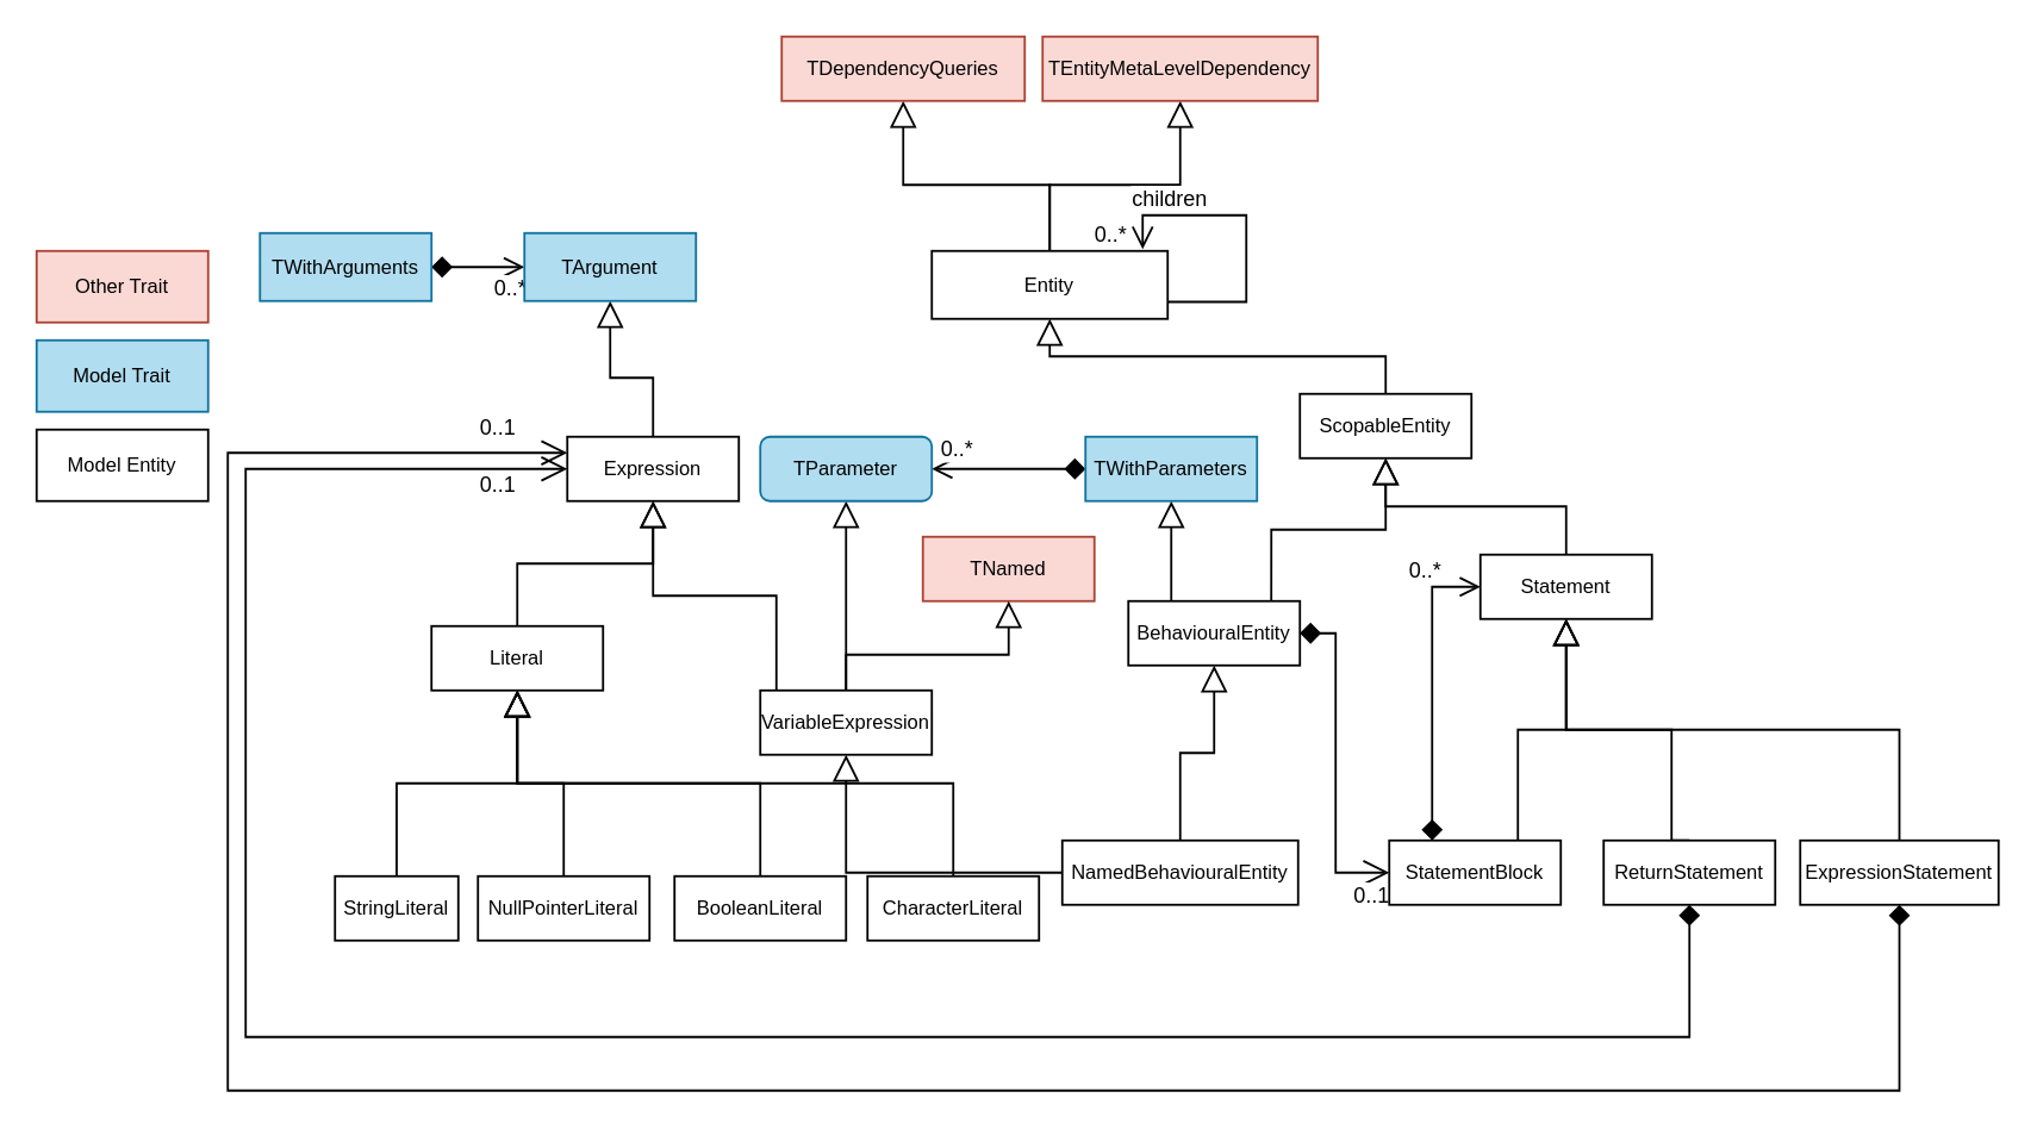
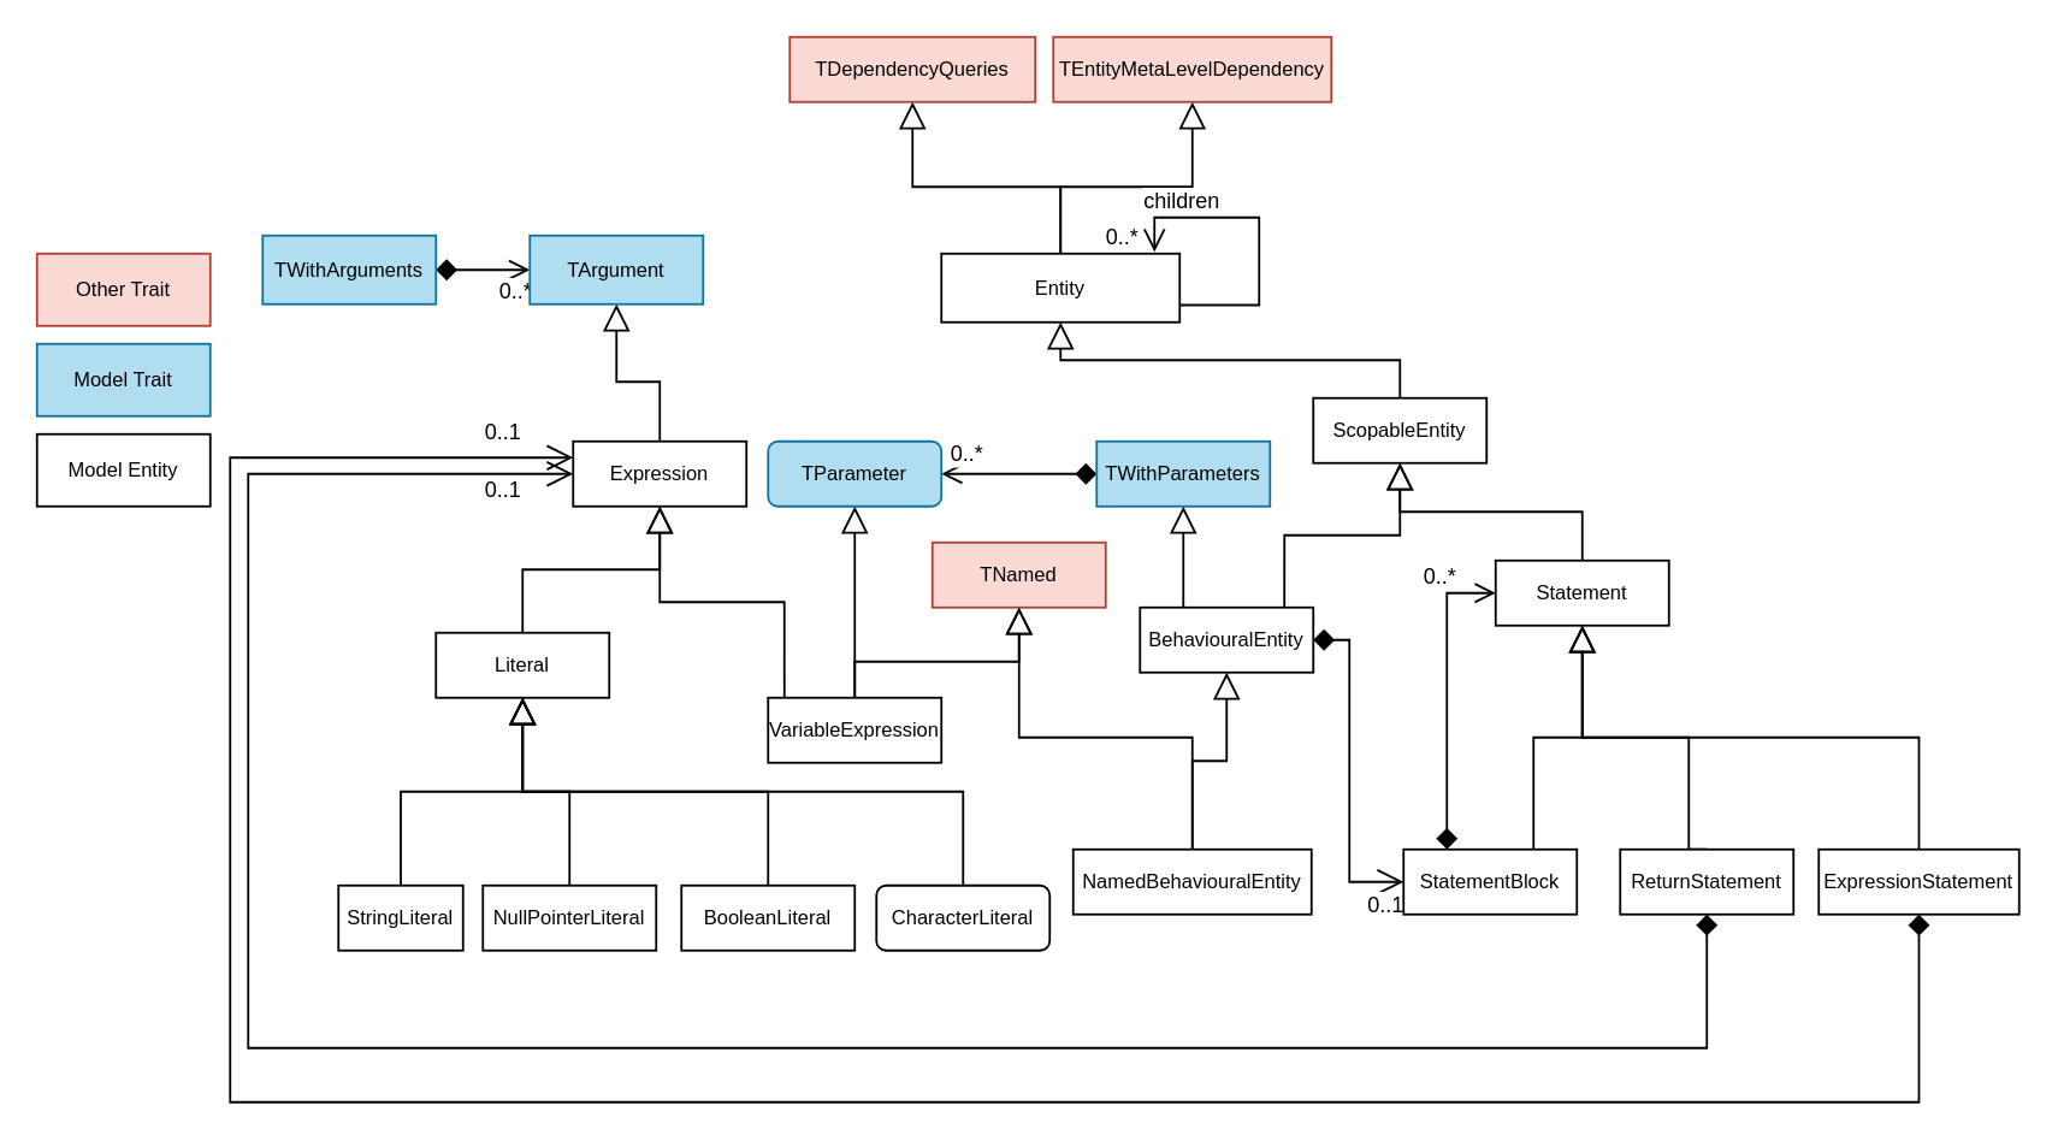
- <mxCell id="28" style="edgeStyle=orthogonalEdgeStyle;rounded=0;orthogonalLoop=1;jettySize=auto;html=1;endArrow=block;endFill=0;endSize=12;strokeWidth=1.2;" edge="1" parent="1" source="29" target="40"><mxGeometry relative="1" as="geometry"><mxPoint x="577" y="370" as="targetPoint" /></mxGeometry></mxCell>
+ <mxCell id="28" style="edgeStyle=orthogonalEdgeStyle;rounded=0;orthogonalLoop=1;jettySize=auto;html=1;endArrow=block;endFill=0;endSize=12;strokeWidth=1.2;entryX=0.5;entryY=1;entryDx=0;entryDy=0;" edge="1" parent="1" source="29" target="30"><mxGeometry relative="1" as="geometry"><mxPoint x="577" y="370" as="targetPoint" /></mxGeometry></mxCell>
- <mxCell id="9" value="CharacterLiteral" style="html=1;whiteSpace=wrap;strokeOpacity=100;strokeWidth=1.2;fontSize=11;fontColor=#000000;" parent="1" vertex="1"><mxGeometry x="485" y="490" width="96" height="36" as="geometry" /></mxCell>
+ <mxCell id="9" value="CharacterLiteral" style="html=1;whiteSpace=wrap;strokeOpacity=100;strokeWidth=1.2;fontSize=11;fontColor=#000000;rounded=1;" parent="1" vertex="1"><mxGeometry x="485" y="490" width="96" height="36" as="geometry" /></mxCell>
